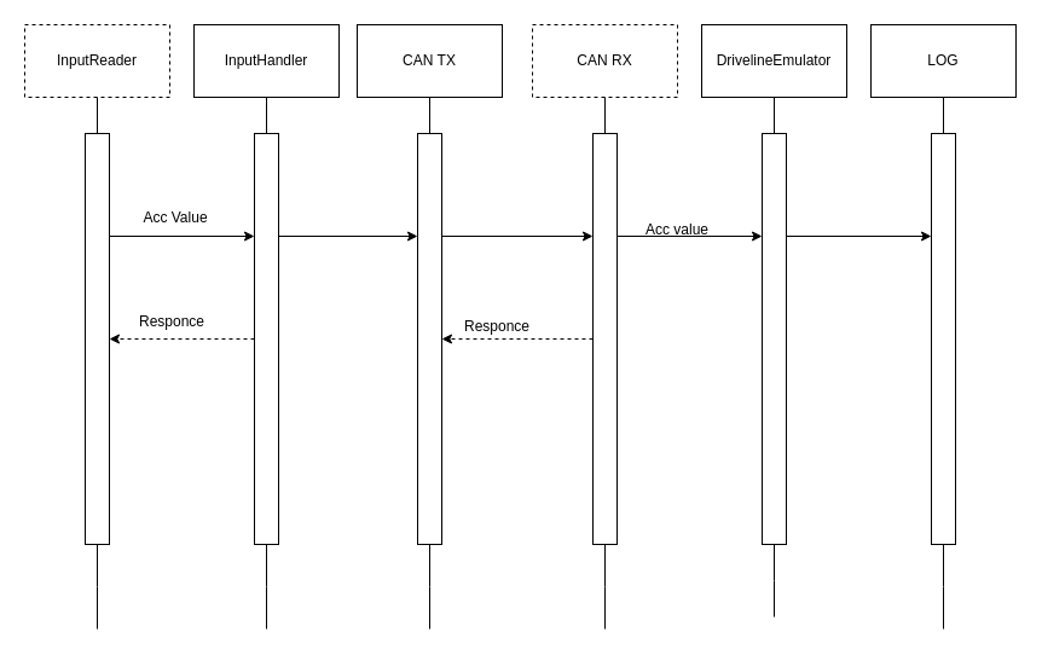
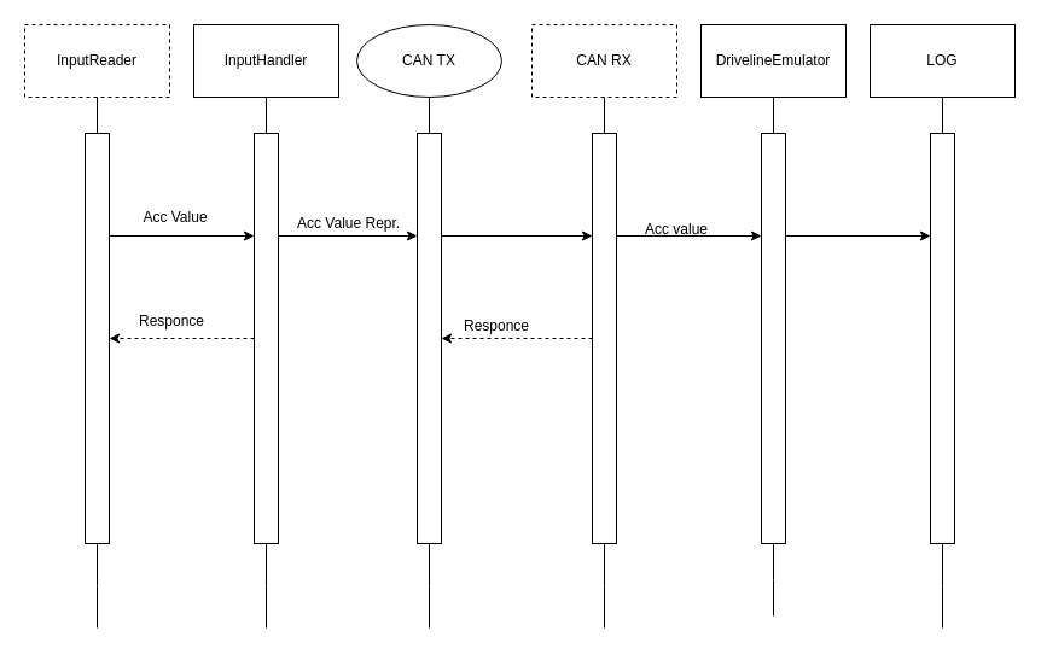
- <mxCell id="13" value="CAN TX" style="rounded=0;whiteSpace=wrap;html=1;" parent="1" vertex="1"><mxGeometry x="295" y="20" width="120" height="60" as="geometry" /></mxCell>
+ <mxCell id="13" value="CAN TX" style="ellipse;whiteSpace=wrap;html=1;" parent="1" vertex="1"><mxGeometry x="295" y="20" width="120" height="60" as="geometry" /></mxCell>
+ <mxCell id="34" value="Acc Value Repr." style="text;html=1;resizable=0;points=[];autosize=1;align=left;verticalAlign=top;spacingTop=-4;" parent="1" vertex="1"><mxGeometry x="244" y="175" width="100" height="20" as="geometry" /></mxCell>
